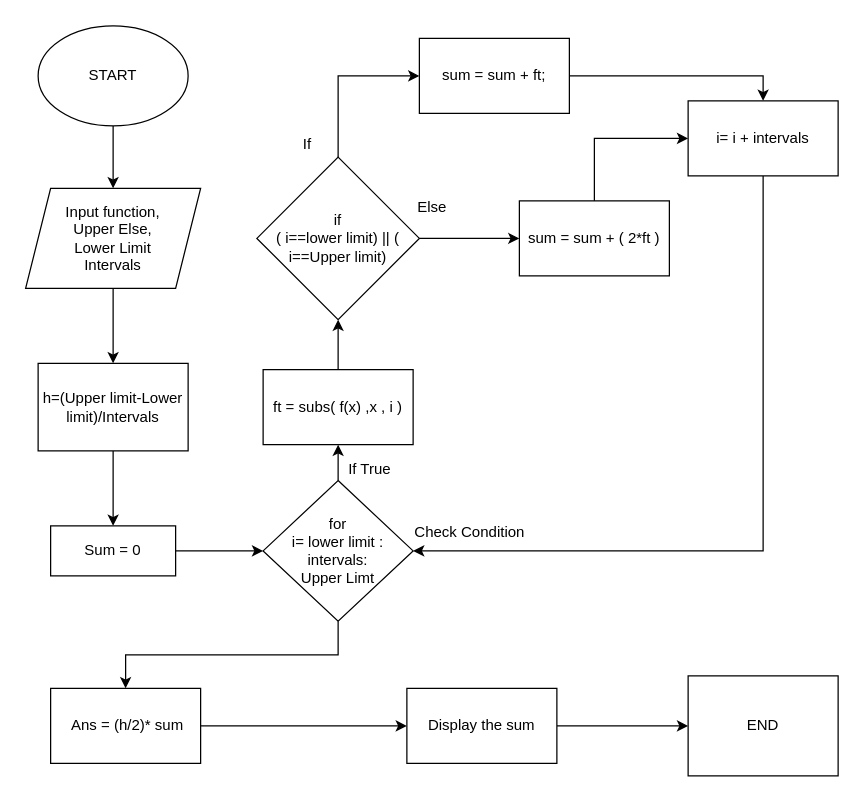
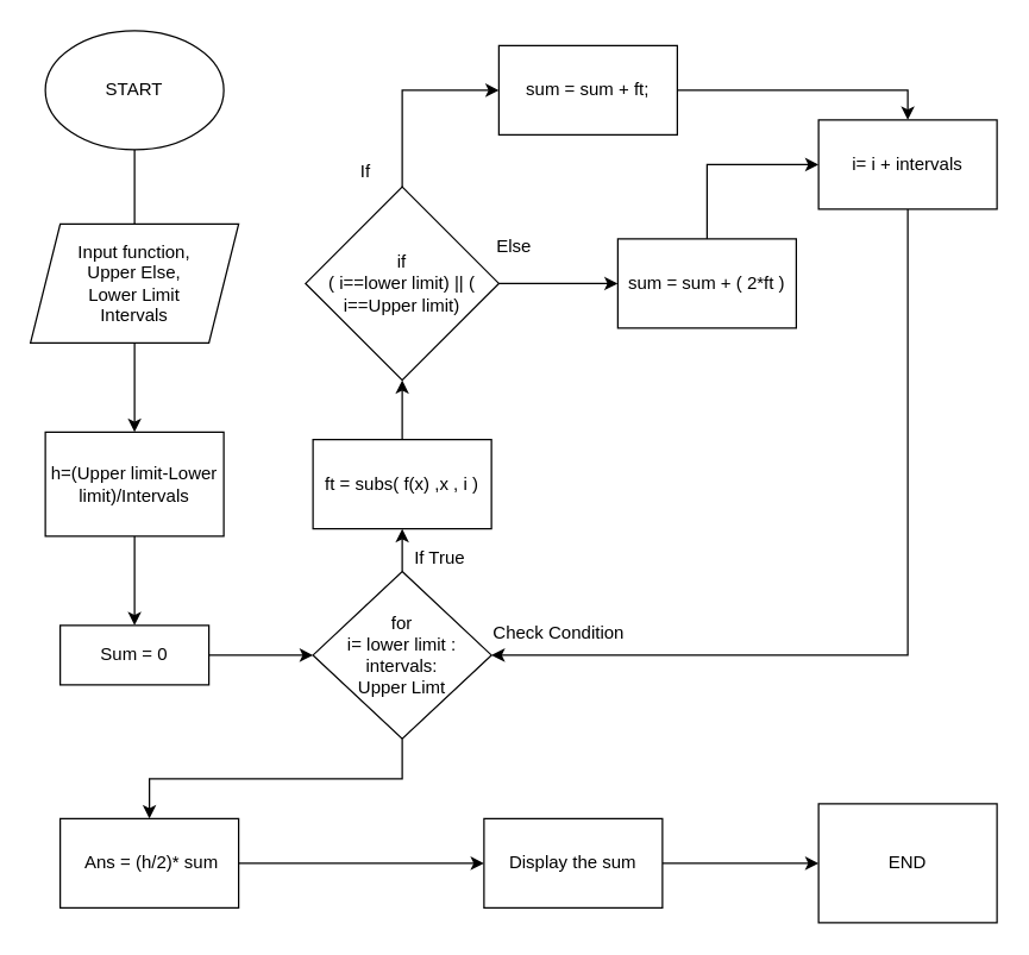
- <mxCell id="2" style="edgeStyle=orthogonalEdgeStyle;rounded=0;orthogonalLoop=1;jettySize=auto;html=1;exitX=0.5;exitY=1;exitDx=0;exitDy=0;" edge="1" parent="1" source="3" target="5"><mxGeometry relative="1" as="geometry" /></mxCell>
+ <mxCell id="2" style="edgeStyle=orthogonalEdgeStyle;rounded=0;orthogonalLoop=1;jettySize=auto;html=1;exitX=0.5;exitY=1;exitDx=0;exitDy=0;endArrow=none;" edge="1" parent="1" source="3" target="5"><mxGeometry relative="1" as="geometry" /></mxCell>
